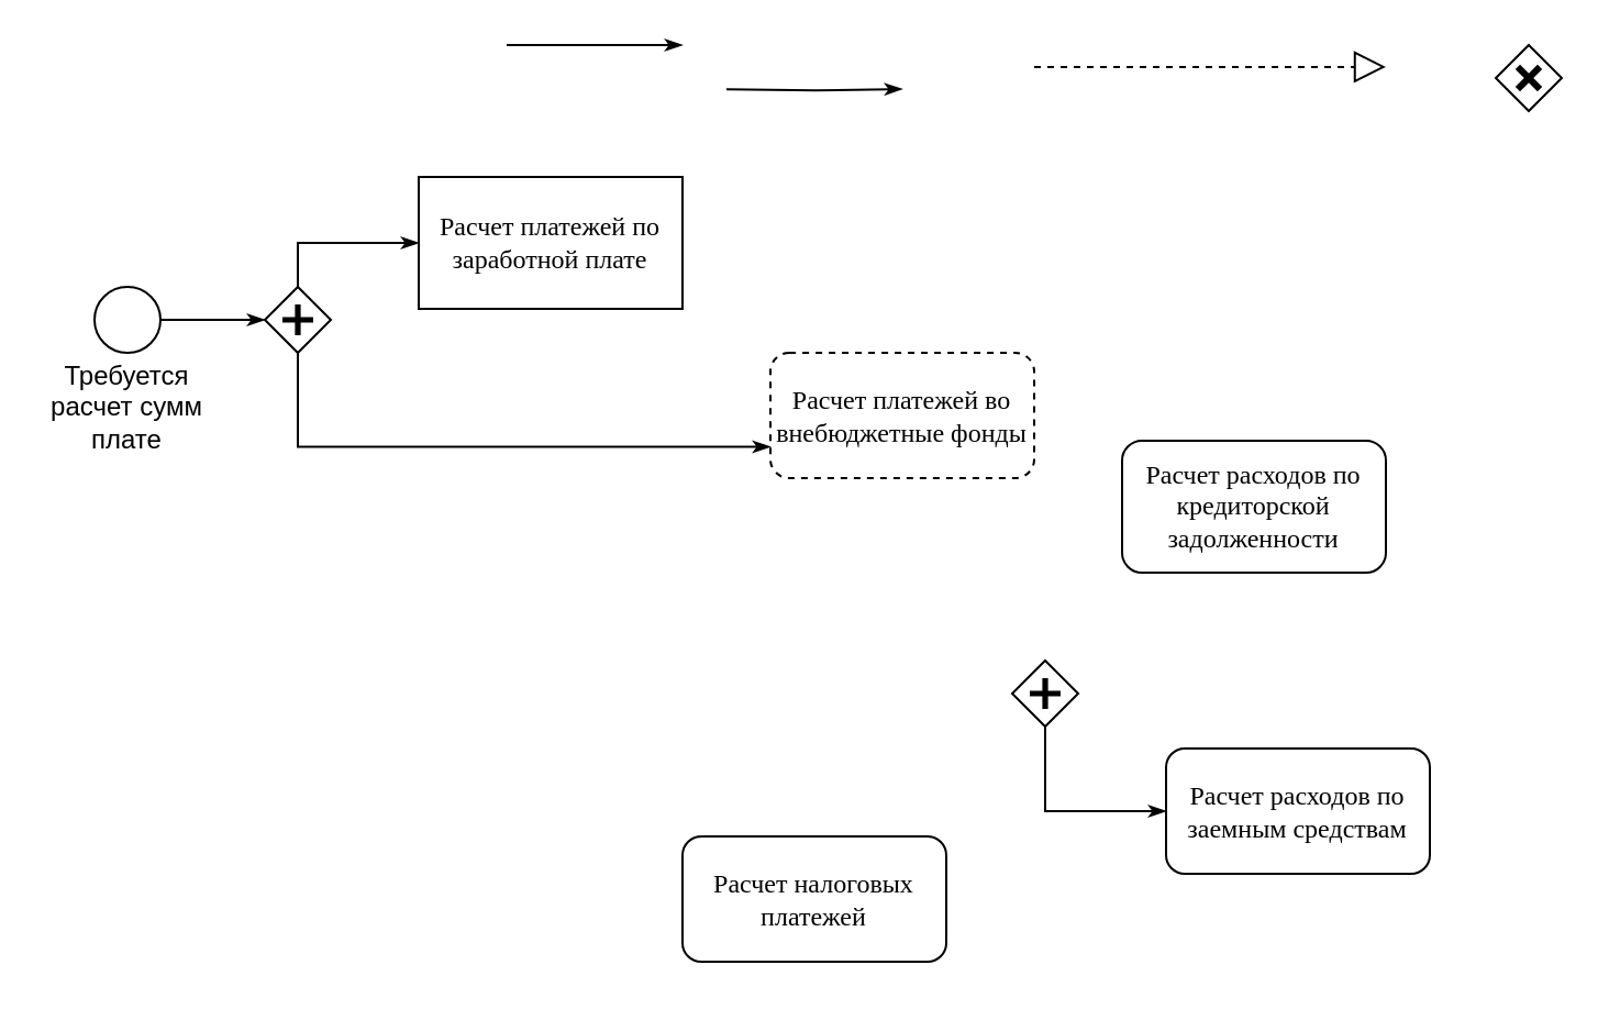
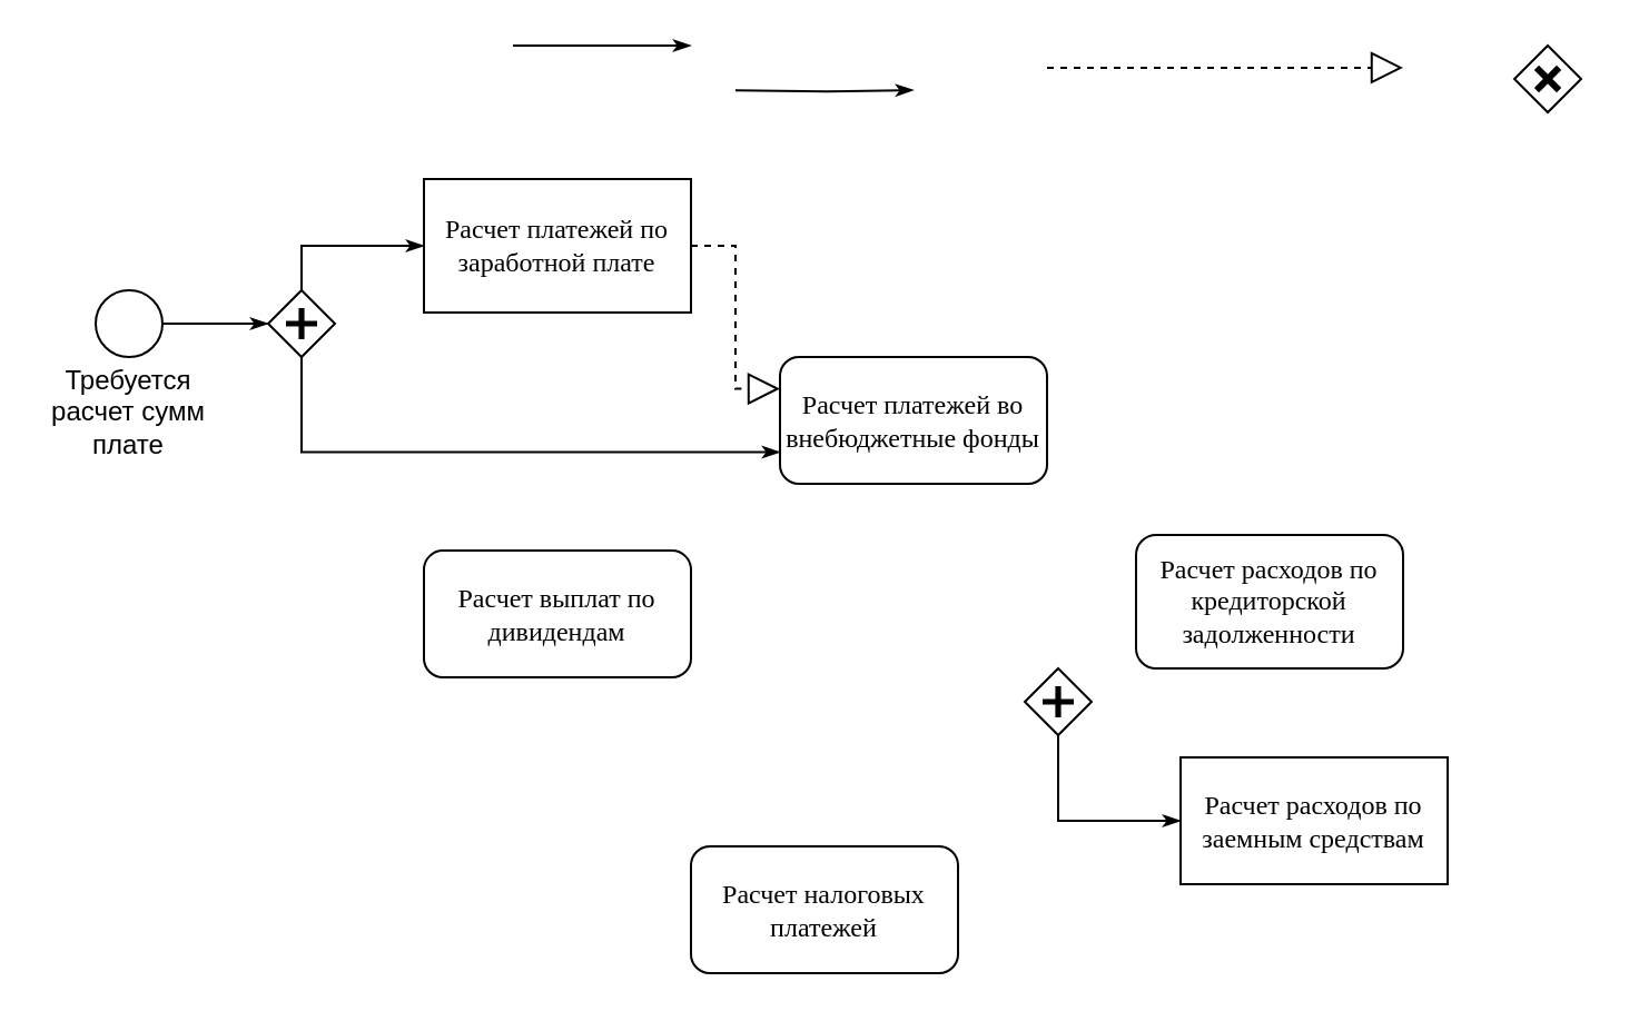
+ <mxCell id="16" value="" style="endArrow=block;dashed=1;endFill=0;endSize=12;html=1;rounded=0;exitX=1;exitY=0.5;exitDx=0;exitDy=0;entryX=0;entryY=0.25;entryDx=0;entryDy=0;edgeStyle=orthogonalEdgeStyle;" edge="1" parent="1" source="8" target="6"><mxGeometry width="160" relative="1" as="geometry"><mxPoint x="330" y="110" as="sourcePoint" /><mxPoint x="490" y="110" as="targetPoint" /></mxGeometry></mxCell>
- <mxCell id="6" value="&lt;font style=&quot;font-size: 12px;&quot;&gt;Расчет платежей во внебюджетные фонды&lt;/font&gt;" style="rounded=1;whiteSpace=wrap;html=1;shadow=0;labelBackgroundColor=none;strokeWidth=1;fontFamily=Verdana;fontSize=8;align=center;dashed=1;" parent="1" vertex="1"><mxGeometry x="350" y="160" width="120" height="57" as="geometry" /></mxCell>
+ <mxCell id="6" value="&lt;font style=&quot;font-size: 12px;&quot;&gt;Расчет платежей во внебюджетные фонды&lt;/font&gt;" style="rounded=1;whiteSpace=wrap;html=1;shadow=0;labelBackgroundColor=none;strokeWidth=1;fontFamily=Verdana;fontSize=8;align=center;" parent="1" vertex="1"><mxGeometry x="350" y="160" width="120" height="57" as="geometry" /></mxCell>
- <mxCell id="14" value="&lt;font style=&quot;font-size: 12px;&quot;&gt;Расчет расходов по кредиторской задолженности&lt;/font&gt;" style="rounded=1;whiteSpace=wrap;html=1;shadow=0;labelBackgroundColor=none;strokeWidth=1;fontFamily=Verdana;fontSize=8;align=center;" vertex="1" parent="1"><mxGeometry x="510" y="200" width="120" height="60" as="geometry" /></mxCell>
+ <mxCell id="14" value="&lt;font style=&quot;font-size: 12px;&quot;&gt;Расчет расходов по кредиторской задолженности&lt;/font&gt;" style="rounded=1;whiteSpace=wrap;html=1;shadow=0;labelBackgroundColor=none;strokeWidth=1;fontFamily=Verdana;fontSize=8;align=center;" vertex="1" parent="1"><mxGeometry x="510" y="240" width="120" height="60" as="geometry" /></mxCell>
+ <mxCell id="15" value="&lt;font style=&quot;font-size: 12px;&quot;&gt;Расчет выплат по дивидендам&lt;/font&gt;" style="rounded=1;whiteSpace=wrap;html=1;shadow=0;labelBackgroundColor=none;strokeWidth=1;fontFamily=Verdana;fontSize=8;align=center;" vertex="1" parent="1"><mxGeometry x="190" y="247.04" width="120" height="57" as="geometry" /></mxCell>
- <mxCell id="12" value="&lt;font style=&quot;font-size: 12px;&quot;&gt;Расчет расходов по заемным средствам&lt;/font&gt;" style="rounded=1;whiteSpace=wrap;html=1;shadow=0;labelBackgroundColor=none;strokeWidth=1;fontFamily=Verdana;fontSize=8;align=center;" vertex="1" parent="1"><mxGeometry x="530" y="340" width="120" height="57" as="geometry" /></mxCell>
+ <mxCell id="12" value="&lt;font style=&quot;font-size: 12px;&quot;&gt;Расчет расходов по заемным средствам&lt;/font&gt;" style="whiteSpace=wrap;html=1;shadow=0;labelBackgroundColor=none;strokeWidth=1;fontFamily=Verdana;fontSize=8;align=center;rounded=0;" vertex="1" parent="1"><mxGeometry x="530" y="340" width="120" height="57" as="geometry" /></mxCell>
